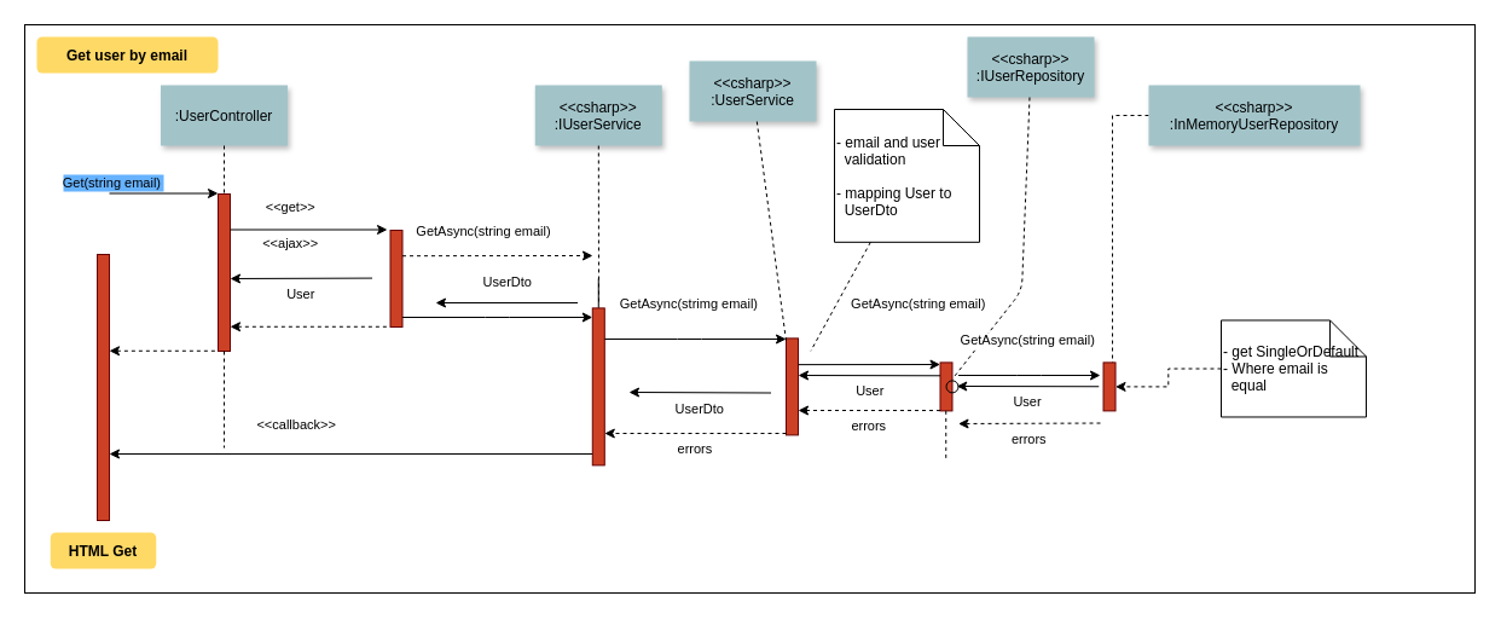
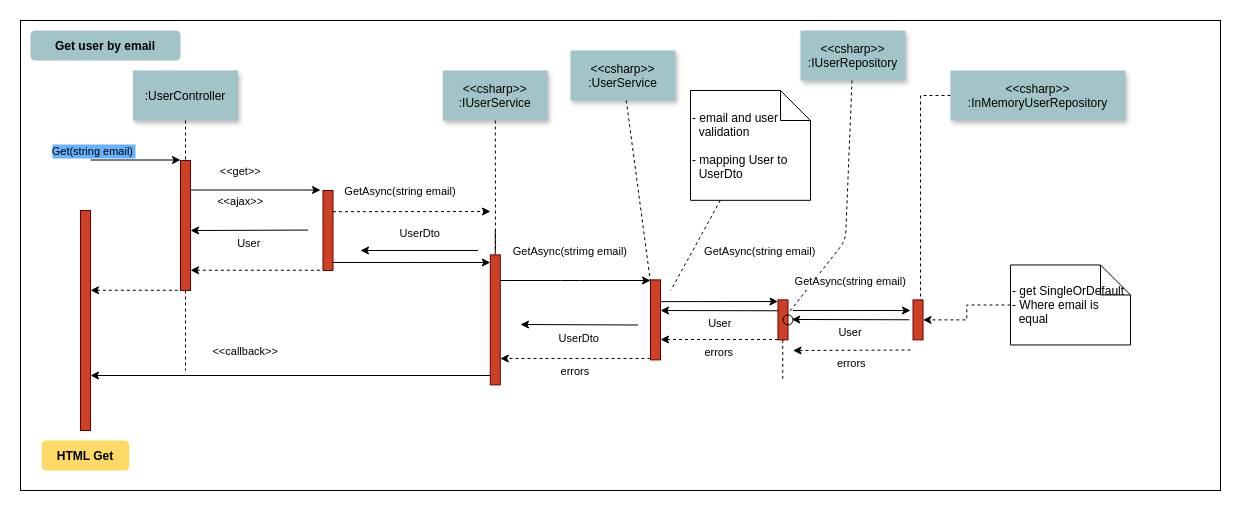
- <mxCell id="33" value="Get user by email" style="rounded=1;fontStyle=1;fillColor=#FFD966;strokeColor=none" parent="1" vertex="1"><mxGeometry x="30" y="30" width="150" height="30" as="geometry" /></mxCell>
+ <mxCell id="33" value="Get user by email" style="rounded=1;fontStyle=1;fillColor=#a2c4c9;strokeColor=none;" parent="1" vertex="1"><mxGeometry x="30" y="30" width="150" height="30" as="geometry" /></mxCell>
